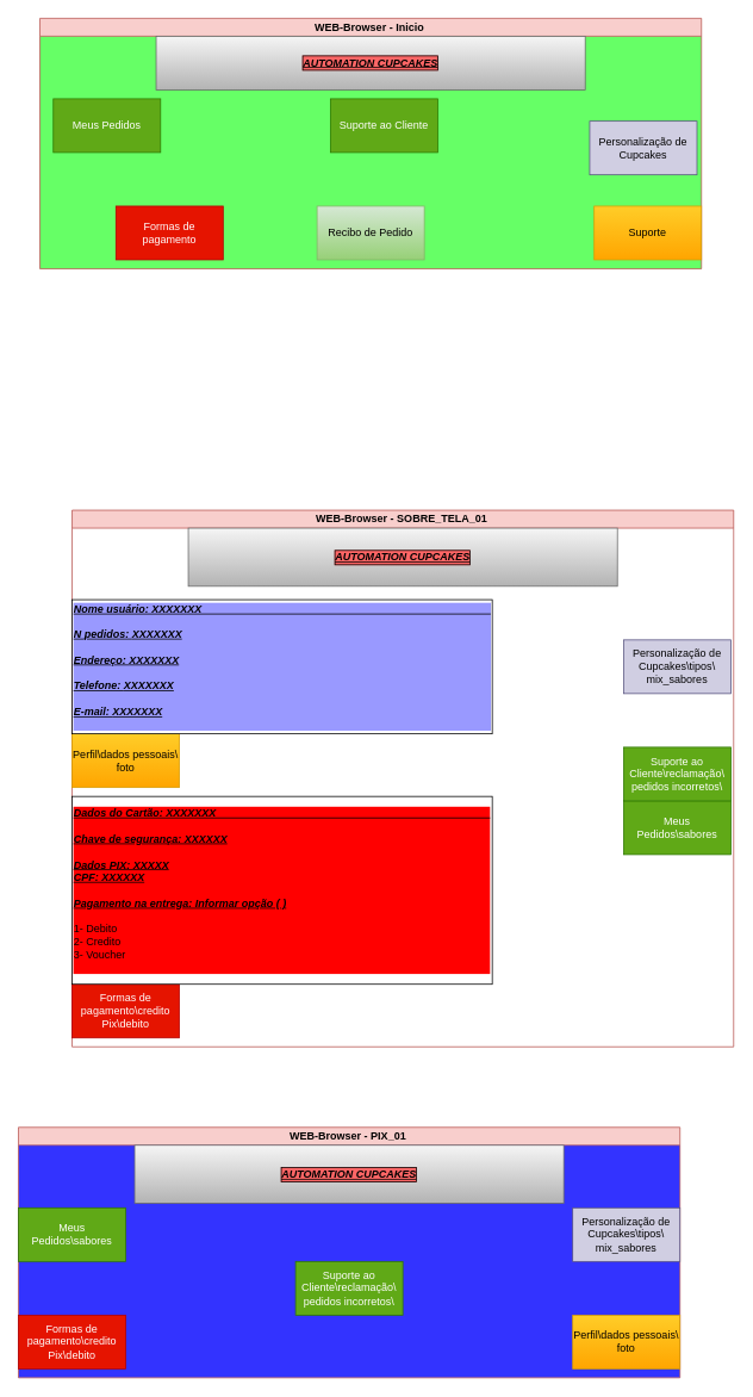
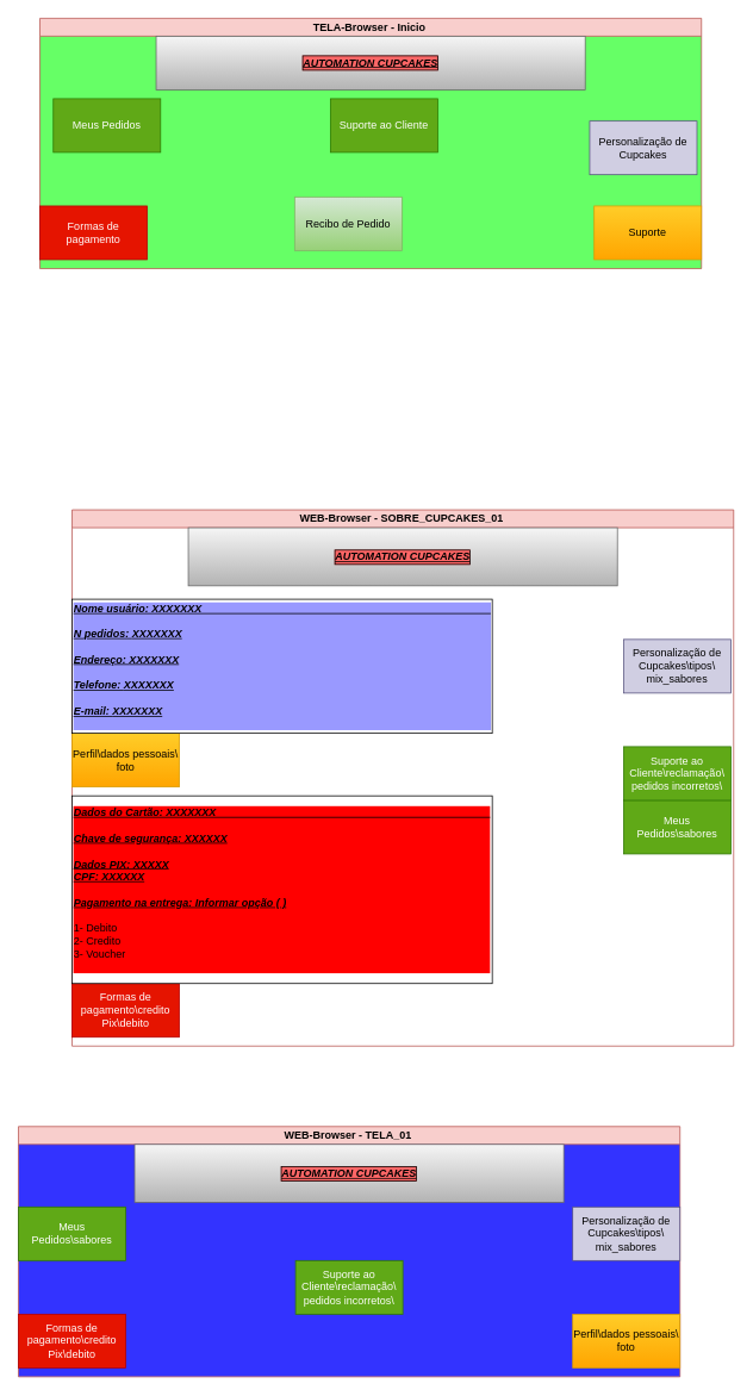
- <mxCell id="2" value="WEB-Browser - Inicio&amp;nbsp;" style="swimlane;html=1;startSize=20;horizontal=1;containerType=tree;glass=0;fillColor=#f8cecc;strokeColor=#b85450;swimlaneFillColor=#66FF66;gradientColor=none;" parent="1" vertex="1"><mxGeometry x="44" y="20" width="740" height="280" as="geometry" /></mxCell>
+ <mxCell id="2" value="TELA-Browser - Inicio&amp;nbsp;" style="swimlane;html=1;startSize=20;horizontal=1;containerType=tree;glass=0;fillColor=#f8cecc;strokeColor=#b85450;swimlaneFillColor=#66FF66;gradientColor=none;" parent="1" vertex="1"><mxGeometry x="44" y="20" width="740" height="280" as="geometry" /></mxCell>
- <mxCell id="4" value="Formas de pagamento" style="rounded=0;whiteSpace=wrap;html=1;fillColor=#e51400;fontColor=#ffffff;strokeColor=#B20000;" vertex="1" parent="2"><mxGeometry x="85" y="210" width="120" height="60" as="geometry" /></mxCell>
+ <mxCell id="4" value="Formas de pagamento" style="rounded=0;whiteSpace=wrap;html=1;fillColor=#e51400;fontColor=#ffffff;strokeColor=#B20000;" vertex="1" parent="2"><mxGeometry y="210" width="120" height="60" as="geometry" /></mxCell>
- <mxCell id="9" value="Recibo de Pedido" style="rounded=0;whiteSpace=wrap;html=1;fillColor=#d5e8d4;gradientColor=#97d077;strokeColor=#82b366;" vertex="1" parent="2"><mxGeometry x="310" y="210" width="120" height="60" as="geometry" /></mxCell>
+ <mxCell id="9" value="Recibo de Pedido" style="rounded=0;whiteSpace=wrap;html=1;fillColor=#d5e8d4;gradientColor=#97d077;strokeColor=#82b366;" vertex="1" parent="2"><mxGeometry x="285" y="200" width="120" height="60" as="geometry" /></mxCell>
- <mxCell id="10" value="WEB-Browser - SOBRE_TELA_01&amp;nbsp;" style="swimlane;html=1;startSize=20;horizontal=1;containerType=tree;glass=0;fillColor=#f8cecc;strokeColor=#b85450;swimlaneFillColor=#FFFFFF;" vertex="1" parent="1"><mxGeometry x="80" y="570" width="740" height="600" as="geometry" /></mxCell>
+ <mxCell id="10" value="WEB-Browser - SOBRE_CUPCAKES_01&amp;nbsp;" style="swimlane;html=1;startSize=20;horizontal=1;containerType=tree;glass=0;fillColor=#f8cecc;strokeColor=#b85450;swimlaneFillColor=#FFFFFF;" vertex="1" parent="1"><mxGeometry x="80" y="570" width="740" height="600" as="geometry" /></mxCell>
- <mxCell id="19" value="WEB-Browser - PIX_01&amp;nbsp;" style="swimlane;html=1;startSize=20;horizontal=1;containerType=tree;glass=0;fillColor=#f8cecc;strokeColor=#b85450;swimlaneFillColor=#3333FF;" vertex="1" parent="1"><mxGeometry x="20" y="1260" width="740" height="280" as="geometry" /></mxCell>
+ <mxCell id="19" value="WEB-Browser - TELA_01&amp;nbsp;" style="swimlane;html=1;startSize=20;horizontal=1;containerType=tree;glass=0;fillColor=#f8cecc;strokeColor=#b85450;swimlaneFillColor=#3333FF;" vertex="1" parent="1"><mxGeometry x="20" y="1260" width="740" height="280" as="geometry" /></mxCell>
